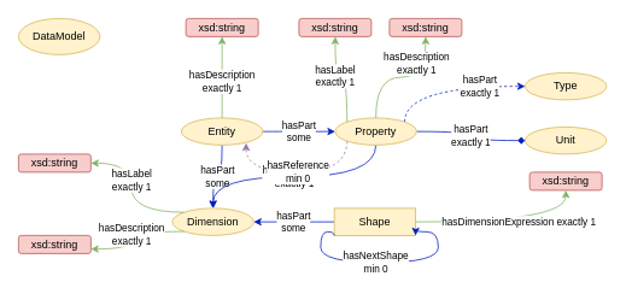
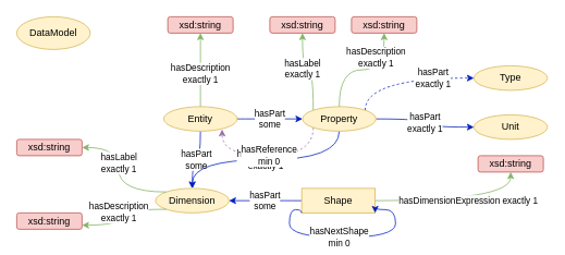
- <mxCell id="12" value="hasPart&lt;br&gt;exactly 1" style="edgeStyle=orthogonalEdgeStyle;curved=1;rounded=0;orthogonalLoop=1;jettySize=auto;html=1;endArrow=diamond;endFill=1;strokeColor=#001DBC;" edge="1" parent="1" source="15" target="5"><mxGeometry relative="1" as="geometry" /></mxCell>
+ <mxCell id="12" value="hasPart&lt;br&gt;exactly 1" style="edgeStyle=orthogonalEdgeStyle;curved=1;rounded=0;orthogonalLoop=1;jettySize=auto;html=1;endArrow=classic;endFill=1;strokeColor=#001DBC;" edge="1" parent="1" source="15" target="5"><mxGeometry relative="1" as="geometry" /></mxCell>
- <mxCell id="3" value="hasPart&lt;br&gt;some" style="edgeStyle=orthogonalEdgeStyle;curved=1;rounded=0;orthogonalLoop=1;jettySize=auto;html=1;entryX=0.5;entryY=0;entryDx=0;entryDy=0;endArrow=classic;endFill=1;strokeColor=#001DBC;exitX=0.5;exitY=1;exitDx=0;exitDy=0;" edge="1" parent="1" source="4" target="7"><mxGeometry relative="1" as="geometry" /></mxCell>
+ <mxCell id="3" value="hasPart&lt;br&gt;some" style="edgeStyle=orthogonalEdgeStyle;curved=1;rounded=0;orthogonalLoop=1;jettySize=auto;html=1;entryX=0.5;entryY=0;entryDx=0;entryDy=0;endArrow=open;endFill=1;strokeColor=#001DBC;exitX=0.5;exitY=1;exitDx=0;exitDy=0;" edge="1" parent="1" source="4" target="7"><mxGeometry relative="1" as="geometry" /></mxCell>
